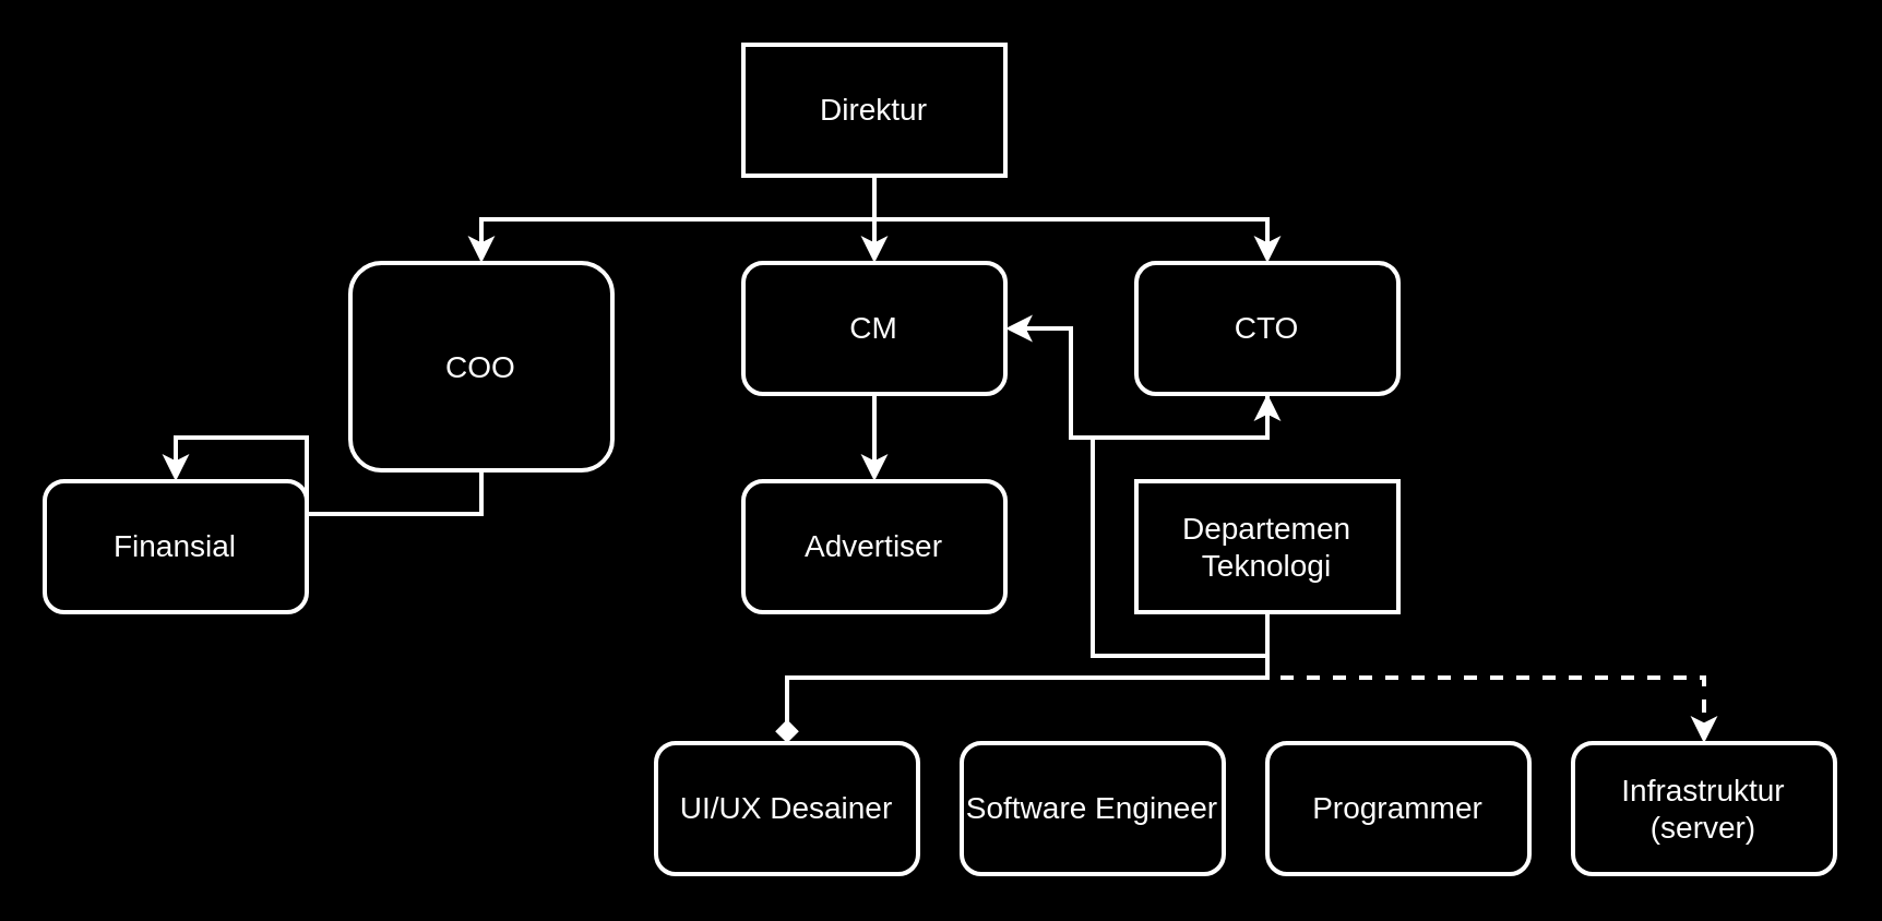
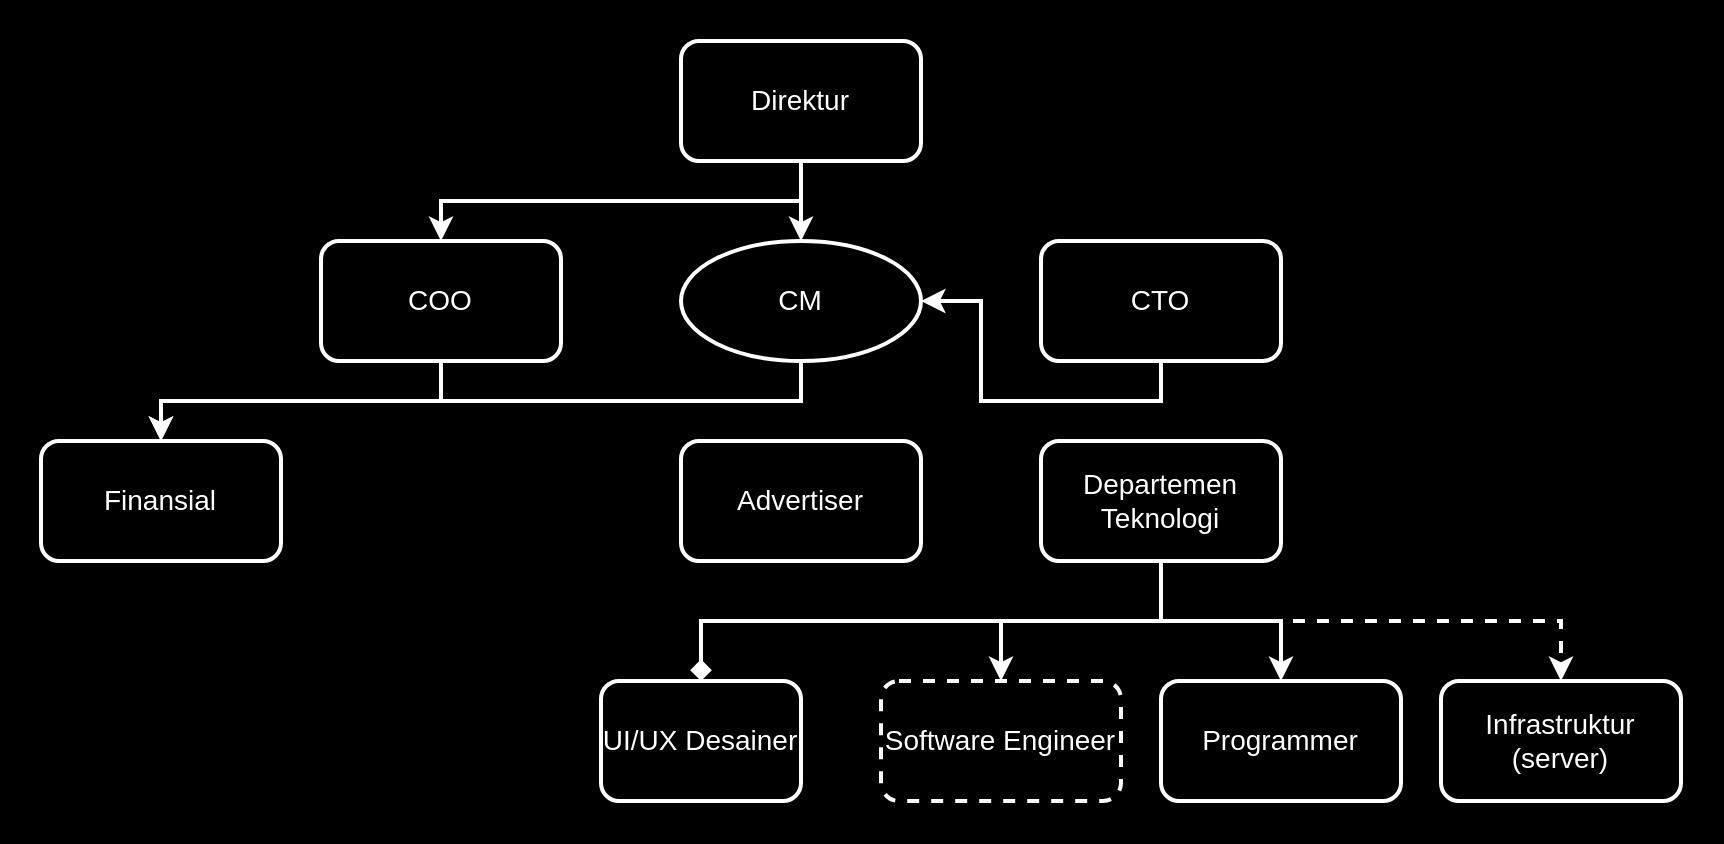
- <mxCell id="5" value="&lt;font style=&quot;font-size: 14px;&quot; color=&quot;#ffffff&quot;&gt;Direktur&lt;/font&gt;" style="whiteSpace=wrap;html=1;fillColor=none;strokeColor=#FFFFFF;strokeWidth=2;fontSize=14;rounded=0;" vertex="1" parent="1"><mxGeometry x="340" y="20" width="120" height="60" as="geometry" /></mxCell>
+ <mxCell id="5" value="&lt;font style=&quot;font-size: 14px;&quot; color=&quot;#ffffff&quot;&gt;Direktur&lt;/font&gt;" style="rounded=1;whiteSpace=wrap;html=1;fillColor=none;strokeColor=#FFFFFF;strokeWidth=2;fontSize=14;" vertex="1" parent="1"><mxGeometry x="340" y="20" width="120" height="60" as="geometry" /></mxCell>
- <mxCell id="4" style="edgeStyle=orthogonalEdgeStyle;rounded=0;orthogonalLoop=1;jettySize=auto;html=1;exitX=0.5;exitY=1;exitDx=0;exitDy=0;entryX=0.5;entryY=0;entryDx=0;entryDy=0;strokeColor=#FFFFFF;strokeWidth=2;" edge="1" parent="1" source="5" target="7"><mxGeometry relative="1" as="geometry" /></mxCell>
- <mxCell id="17" value="&lt;font style=&quot;font-size: 14px;&quot; color=&quot;#ffffff&quot;&gt;CM&lt;/font&gt;" style="rounded=1;whiteSpace=wrap;html=1;fillColor=none;strokeColor=#FFFFFF;strokeWidth=2;fontSize=14;" vertex="1" parent="1"><mxGeometry x="340" y="120" width="120" height="60" as="geometry" /></mxCell>
+ <mxCell id="17" value="&lt;font style=&quot;font-size: 14px;&quot; color=&quot;#ffffff&quot;&gt;CM&lt;/font&gt;" style="ellipse;whiteSpace=wrap;html=1;fillColor=none;strokeColor=#FFFFFF;strokeWidth=2;fontSize=14;" vertex="1" parent="1"><mxGeometry x="340" y="120" width="120" height="60" as="geometry" /></mxCell>
- <mxCell id="9" value="&lt;font style=&quot;font-size: 14px;&quot; color=&quot;#ffffff&quot;&gt;COO&lt;/font&gt;" style="rounded=1;whiteSpace=wrap;html=1;fillColor=none;strokeColor=#FFFFFF;strokeWidth=2;fontSize=14;" vertex="1" parent="1"><mxGeometry x="160" y="120" width="120" height="95" as="geometry" /></mxCell>
+ <mxCell id="9" value="&lt;font style=&quot;font-size: 14px;&quot; color=&quot;#ffffff&quot;&gt;COO&lt;/font&gt;" style="rounded=1;whiteSpace=wrap;html=1;fillColor=none;strokeColor=#FFFFFF;strokeWidth=2;fontSize=14;" vertex="1" parent="1"><mxGeometry x="160" y="120" width="120" height="60" as="geometry" /></mxCell>
- <mxCell id="16" style="edgeStyle=orthogonalEdgeStyle;rounded=0;orthogonalLoop=1;jettySize=auto;html=1;exitX=0.5;exitY=1;exitDx=0;exitDy=0;entryX=0.5;entryY=0;entryDx=0;entryDy=0;strokeColor=#FFFFFF;strokeWidth=2;" edge="1" parent="1" source="17" target="15"><mxGeometry relative="1" as="geometry" /></mxCell>
+ <mxCell id="16" style="edgeStyle=orthogonalEdgeStyle;rounded=0;orthogonalLoop=1;jettySize=auto;html=1;exitX=0.5;exitY=1;exitDx=0;exitDy=0;strokeColor=#FFFFFF;strokeWidth=2;" edge="1" parent="1" source="17" target="14"><mxGeometry relative="1" as="geometry" /></mxCell>
- <mxCell id="22" value="&lt;font style=&quot;font-size: 14px;&quot; color=&quot;#ffffff&quot;&gt;Departemen Teknologi&lt;/font&gt;" style="whiteSpace=wrap;html=1;fillColor=none;strokeColor=#FFFFFF;strokeWidth=2;fontSize=14;rounded=0;" vertex="1" parent="1"><mxGeometry x="520" y="220" width="120" height="60" as="geometry" /></mxCell>
+ <mxCell id="22" value="&lt;font style=&quot;font-size: 14px;&quot; color=&quot;#ffffff&quot;&gt;Departemen Teknologi&lt;/font&gt;" style="rounded=1;whiteSpace=wrap;html=1;fillColor=none;strokeColor=#FFFFFF;strokeWidth=2;fontSize=14;" vertex="1" parent="1"><mxGeometry x="520" y="220" width="120" height="60" as="geometry" /></mxCell>
- <mxCell id="20" style="edgeStyle=orthogonalEdgeStyle;rounded=0;orthogonalLoop=1;jettySize=auto;html=1;exitX=0.5;exitY=1;exitDx=0;exitDy=0;strokeColor=#FFFFFF;strokeWidth=2;" edge="1" parent="1" source="22" target="7"><mxGeometry relative="1" as="geometry" /></mxCell>
+ <mxCell id="20" style="edgeStyle=orthogonalEdgeStyle;rounded=0;orthogonalLoop=1;jettySize=auto;html=1;exitX=0.5;exitY=1;exitDx=0;exitDy=0;entryX=0.5;entryY=0;entryDx=0;entryDy=0;strokeColor=#FFFFFF;strokeWidth=2;" edge="1" parent="1" source="22" target="11"><mxGeometry relative="1" as="geometry" /></mxCell>
+ <mxCell id="19" style="edgeStyle=orthogonalEdgeStyle;rounded=0;orthogonalLoop=1;jettySize=auto;html=1;exitX=0.5;exitY=1;exitDx=0;exitDy=0;entryX=0.5;entryY=0;entryDx=0;entryDy=0;strokeWidth=2;strokeColor=#FFFFFF;" edge="1" parent="1" source="22" target="13"><mxGeometry relative="1" as="geometry" /></mxCell>
- <mxCell id="12" value="&lt;font style=&quot;font-size: 14px;&quot; color=&quot;#ffffff&quot;&gt;UI/UX Desainer&lt;/font&gt;" style="rounded=1;whiteSpace=wrap;html=1;fillColor=none;strokeColor=#FFFFFF;strokeWidth=2;fontSize=14;" vertex="1" parent="1"><mxGeometry x="300" y="340" width="120" height="60" as="geometry" /></mxCell>
+ <mxCell id="12" value="&lt;font style=&quot;font-size: 14px;&quot; color=&quot;#ffffff&quot;&gt;UI/UX Desainer&lt;/font&gt;" style="rounded=1;whiteSpace=wrap;html=1;fillColor=none;strokeColor=#FFFFFF;strokeWidth=2;fontSize=14;" vertex="1" parent="1"><mxGeometry x="300" y="340" width="100" height="60" as="geometry" /></mxCell>
- <mxCell id="13" value="&lt;font style=&quot;font-size: 14px;&quot; color=&quot;#ffffff&quot;&gt;Software Engineer&lt;/font&gt;" style="rounded=1;whiteSpace=wrap;html=1;fillColor=none;strokeColor=#FFFFFF;strokeWidth=2;fontSize=14;" vertex="1" parent="1"><mxGeometry x="440" y="340" width="120" height="60" as="geometry" /></mxCell>
+ <mxCell id="13" value="&lt;font style=&quot;font-size: 14px;&quot; color=&quot;#ffffff&quot;&gt;Software Engineer&lt;/font&gt;" style="rounded=1;whiteSpace=wrap;html=1;fillColor=none;strokeColor=#FFFFFF;strokeWidth=2;fontSize=14;dashed=1;" vertex="1" parent="1"><mxGeometry x="440" y="340" width="120" height="60" as="geometry" /></mxCell>
